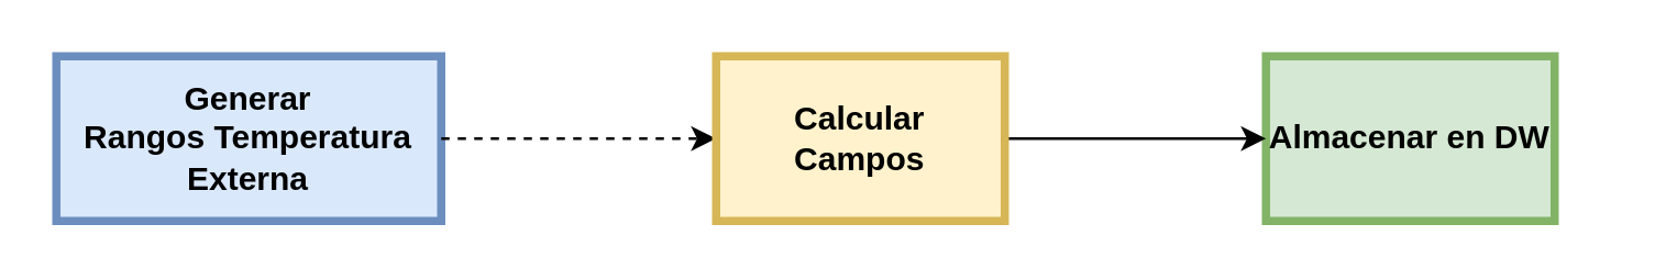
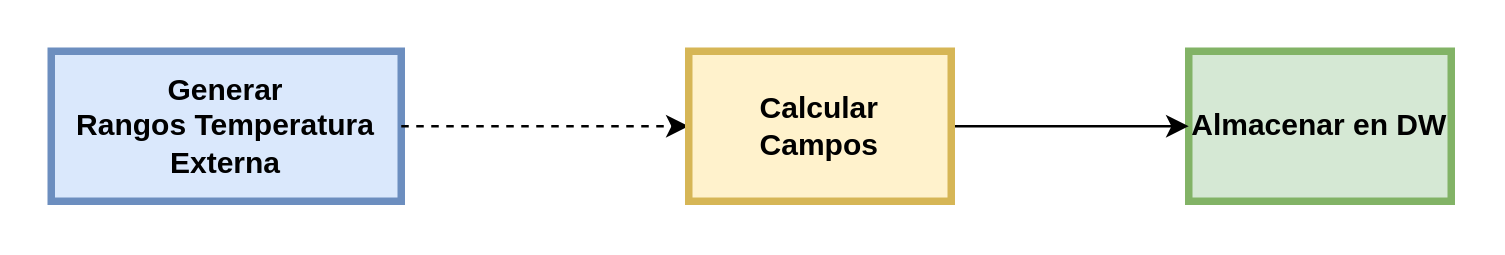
- <mxCell id="6" value="Calcular&#10;Campos" style="whiteSpace=wrap;align=center;verticalAlign=middle;fontStyle=1;strokeWidth=3;fillColor=#fff2cc;strokeColor=#d6b656;" vertex="1" parent="1"><mxGeometry x="260" y="20" width="105" height="60" as="geometry" /></mxCell>
+ <mxCell id="6" value="Calcular&#10;Campos" style="whiteSpace=wrap;align=center;verticalAlign=middle;fontStyle=1;strokeWidth=3;fillColor=#fff2cc;strokeColor=#d6b656;" vertex="1" parent="1"><mxGeometry x="275" y="20" width="105" height="60" as="geometry" /></mxCell>
- <mxCell id="3" value="Almacenar en DW" style="whiteSpace=wrap;align=center;verticalAlign=middle;fontStyle=1;strokeWidth=3;fillColor=#d5e8d4;strokeColor=#82b366;" parent="1" vertex="1"><mxGeometry x="460" y="20" width="105" height="60" as="geometry" /></mxCell>
+ <mxCell id="3" value="Almacenar en DW" style="whiteSpace=wrap;align=center;verticalAlign=middle;fontStyle=1;strokeWidth=3;fillColor=#d5e8d4;strokeColor=#82b366;" parent="1" vertex="1"><mxGeometry x="475" y="20" width="105" height="60" as="geometry" /></mxCell>
